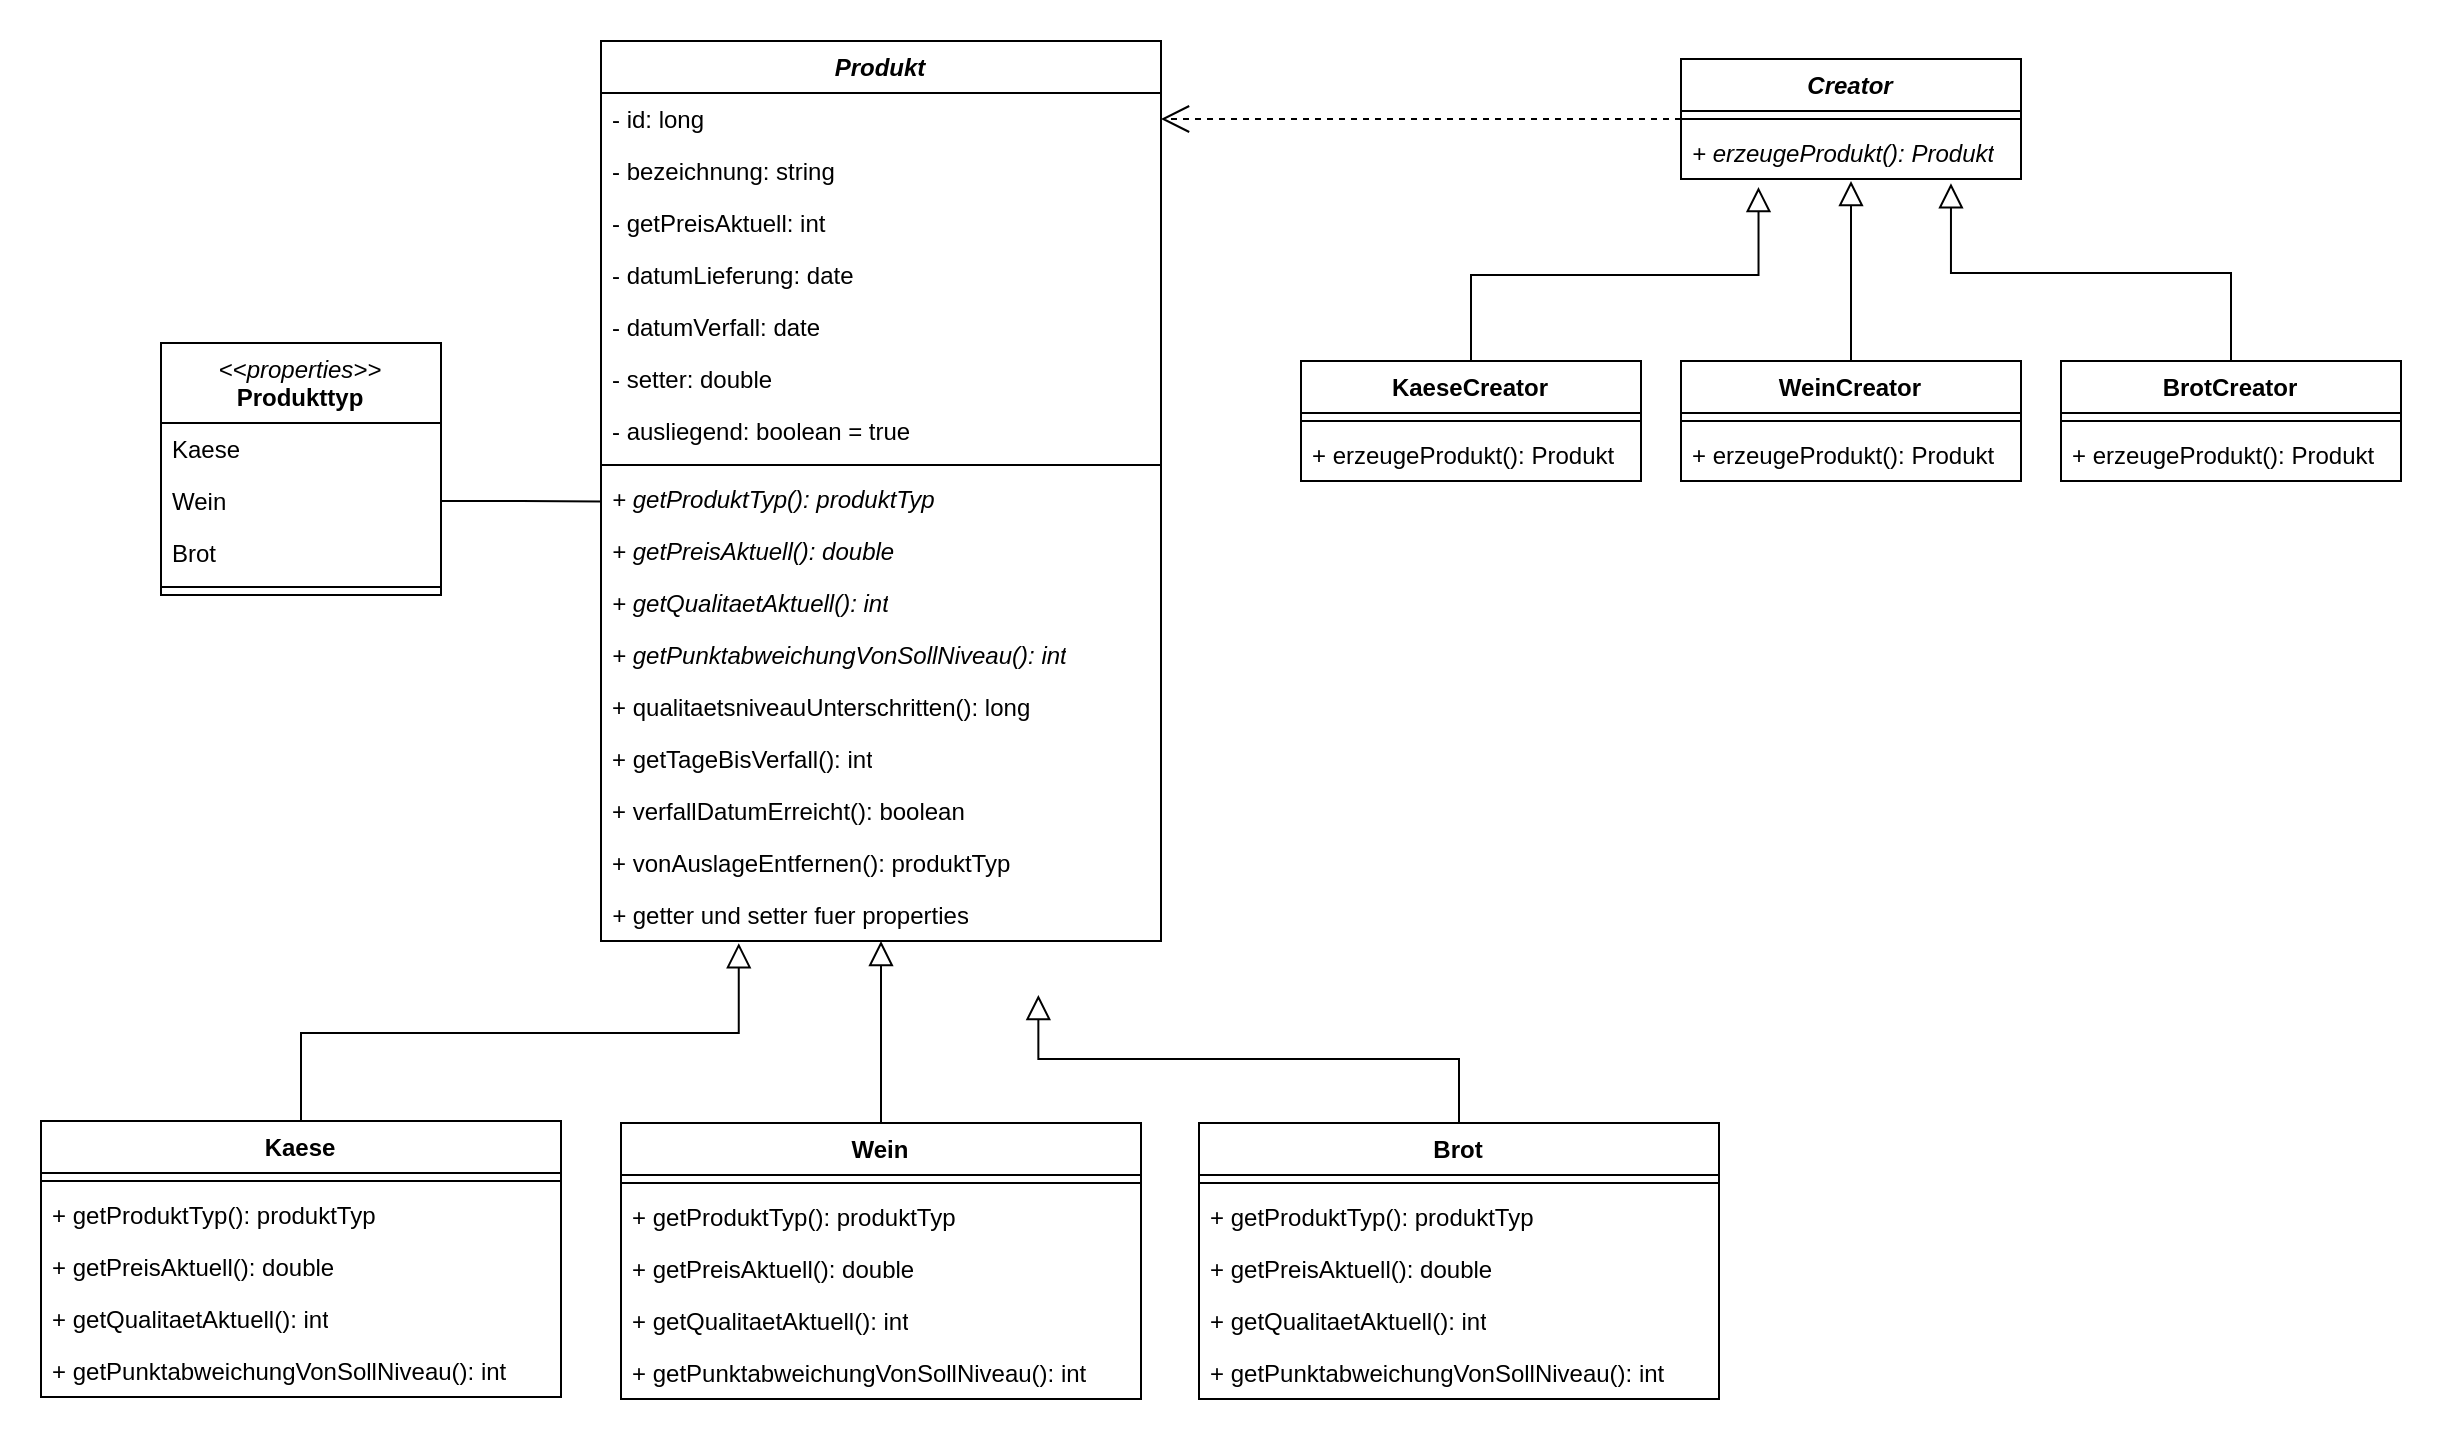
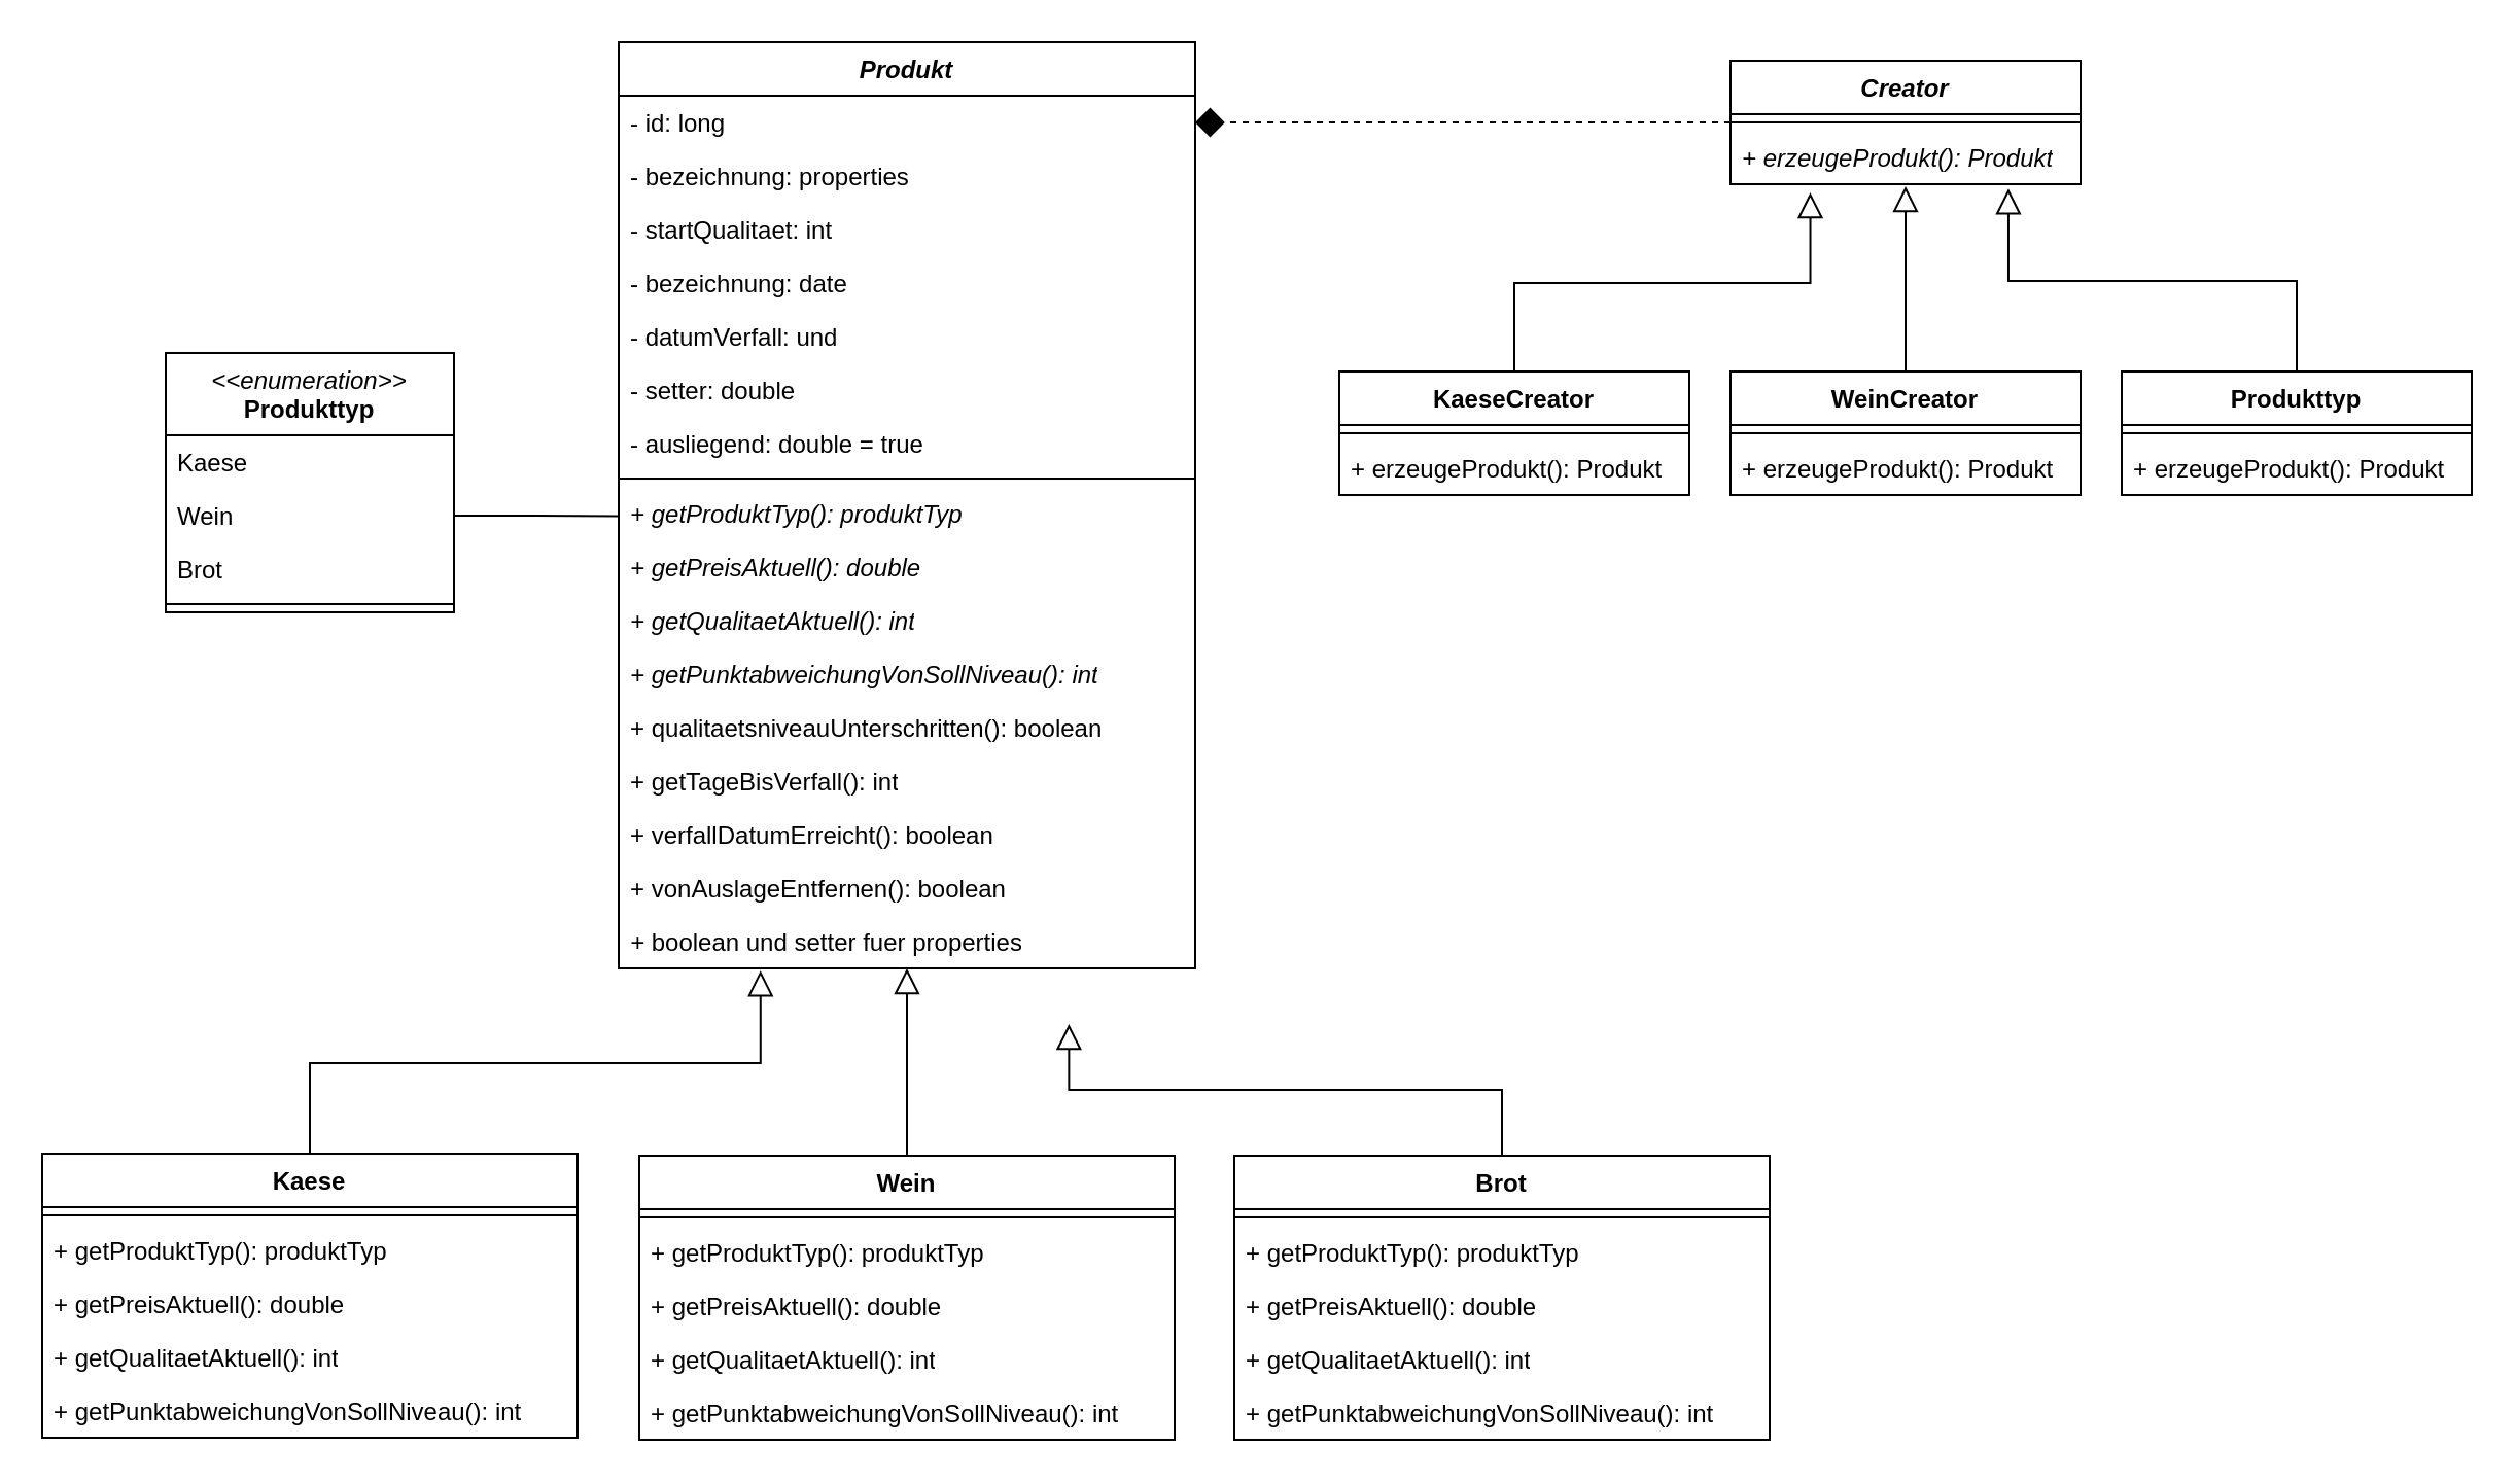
- <mxCell id="31" value="" style="endArrow=open;endSize=12;dashed=1;html=1;rounded=0;exitX=0;exitY=0.5;exitDx=0;exitDy=0;entryX=1;entryY=0.5;entryDx=0;entryDy=0;" parent="1" source="28" target="5" edge="1"><mxGeometry width="160" relative="1" as="geometry"><mxPoint x="850" y="45" as="sourcePoint" /><mxPoint x="570" y="-85" as="targetPoint" /></mxGeometry></mxCell>
+ <mxCell id="31" value="" style="endArrow=diamond;endSize=12;dashed=1;html=1;rounded=0;exitX=0;exitY=0.5;exitDx=0;exitDy=0;entryX=1;entryY=0.5;entryDx=0;entryDy=0;" parent="1" source="28" target="5" edge="1"><mxGeometry width="160" relative="1" as="geometry"><mxPoint x="850" y="45" as="sourcePoint" /><mxPoint x="570" y="-85" as="targetPoint" /></mxGeometry></mxCell>
- <mxCell id="6" value="- bezeichnung: string" style="text;strokeColor=none;fillColor=none;align=left;verticalAlign=top;spacingLeft=4;spacingRight=4;overflow=hidden;rotatable=0;points=[[0,0.5],[1,0.5]];portConstraint=eastwest;whiteSpace=wrap;html=1;" parent="4" vertex="1"><mxGeometry y="52" width="280" height="26" as="geometry" /></mxCell>
+ <mxCell id="6" value="- bezeichnung: properties" style="text;strokeColor=none;fillColor=none;align=left;verticalAlign=top;spacingLeft=4;spacingRight=4;overflow=hidden;rotatable=0;points=[[0,0.5],[1,0.5]];portConstraint=eastwest;whiteSpace=wrap;html=1;" parent="4" vertex="1"><mxGeometry y="52" width="280" height="26" as="geometry" /></mxCell>
- <mxCell id="7" value="- getPreisAktuell: int" style="text;strokeColor=none;fillColor=none;align=left;verticalAlign=top;spacingLeft=4;spacingRight=4;overflow=hidden;rotatable=0;points=[[0,0.5],[1,0.5]];portConstraint=eastwest;whiteSpace=wrap;html=1;" parent="4" vertex="1"><mxGeometry y="78" width="280" height="26" as="geometry" /></mxCell>
+ <mxCell id="7" value="- startQualitaet: int" style="text;strokeColor=none;fillColor=none;align=left;verticalAlign=top;spacingLeft=4;spacingRight=4;overflow=hidden;rotatable=0;points=[[0,0.5],[1,0.5]];portConstraint=eastwest;whiteSpace=wrap;html=1;" parent="4" vertex="1"><mxGeometry y="78" width="280" height="26" as="geometry" /></mxCell>
- <mxCell id="8" value="- datumLieferung: date" style="text;strokeColor=none;fillColor=none;align=left;verticalAlign=top;spacingLeft=4;spacingRight=4;overflow=hidden;rotatable=0;points=[[0,0.5],[1,0.5]];portConstraint=eastwest;whiteSpace=wrap;html=1;" parent="4" vertex="1"><mxGeometry y="104" width="280" height="26" as="geometry" /></mxCell>
+ <mxCell id="8" value="- bezeichnung: date" style="text;strokeColor=none;fillColor=none;align=left;verticalAlign=top;spacingLeft=4;spacingRight=4;overflow=hidden;rotatable=0;points=[[0,0.5],[1,0.5]];portConstraint=eastwest;whiteSpace=wrap;html=1;" parent="4" vertex="1"><mxGeometry y="104" width="280" height="26" as="geometry" /></mxCell>
- <mxCell id="9" value="- datumVerfall: date" style="text;strokeColor=none;fillColor=none;align=left;verticalAlign=top;spacingLeft=4;spacingRight=4;overflow=hidden;rotatable=0;points=[[0,0.5],[1,0.5]];portConstraint=eastwest;whiteSpace=wrap;html=1;" parent="4" vertex="1"><mxGeometry y="130" width="280" height="26" as="geometry" /></mxCell>
+ <mxCell id="9" value="- datumVerfall: und" style="text;strokeColor=none;fillColor=none;align=left;verticalAlign=top;spacingLeft=4;spacingRight=4;overflow=hidden;rotatable=0;points=[[0,0.5],[1,0.5]];portConstraint=eastwest;whiteSpace=wrap;html=1;" parent="4" vertex="1"><mxGeometry y="130" width="280" height="26" as="geometry" /></mxCell>
- <mxCell id="45" value="&lt;i style=&quot;border-color: var(--border-color); font-weight: normal;&quot;&gt;&amp;lt;&amp;lt;properties&amp;gt;&amp;gt;&lt;br style=&quot;border-color: var(--border-color);&quot;&gt;&lt;/i&gt;Produkttyp" style="swimlane;fontStyle=1;align=center;verticalAlign=top;childLayout=stackLayout;horizontal=1;startSize=40;horizontalStack=0;resizeParent=1;resizeParentMax=0;resizeLast=0;collapsible=1;marginBottom=0;whiteSpace=wrap;html=1;" parent="1" vertex="1"><mxGeometry x="80" y="171" width="140" height="126" as="geometry" /></mxCell>
+ <mxCell id="45" value="&lt;i style=&quot;border-color: var(--border-color); font-weight: normal;&quot;&gt;&amp;lt;&amp;lt;enumeration&amp;gt;&amp;gt;&lt;br style=&quot;border-color: var(--border-color);&quot;&gt;&lt;/i&gt;Produkttyp" style="swimlane;fontStyle=1;align=center;verticalAlign=top;childLayout=stackLayout;horizontal=1;startSize=40;horizontalStack=0;resizeParent=1;resizeParentMax=0;resizeLast=0;collapsible=1;marginBottom=0;whiteSpace=wrap;html=1;" parent="1" vertex="1"><mxGeometry x="80" y="171" width="140" height="126" as="geometry" /></mxCell>
- <mxCell id="38" value="BrotCreator" style="swimlane;fontStyle=1;align=center;verticalAlign=top;childLayout=stackLayout;horizontal=1;startSize=26;horizontalStack=0;resizeParent=1;resizeParentMax=0;resizeLast=0;collapsible=1;marginBottom=0;whiteSpace=wrap;html=1;" parent="1" vertex="1"><mxGeometry x="1030" y="180" width="170" height="60" as="geometry" /></mxCell>
+ <mxCell id="38" value="Produkttyp" style="swimlane;fontStyle=1;align=center;verticalAlign=top;childLayout=stackLayout;horizontal=1;startSize=26;horizontalStack=0;resizeParent=1;resizeParentMax=0;resizeLast=0;collapsible=1;marginBottom=0;whiteSpace=wrap;html=1;" parent="1" vertex="1"><mxGeometry x="1030" y="180" width="170" height="60" as="geometry" /></mxCell>
- <mxCell id="11" value="- ausliegend: boolean = true" style="text;strokeColor=none;fillColor=none;align=left;verticalAlign=top;spacingLeft=4;spacingRight=4;overflow=hidden;rotatable=0;points=[[0,0.5],[1,0.5]];portConstraint=eastwest;whiteSpace=wrap;html=1;" parent="4" vertex="1"><mxGeometry y="182" width="280" height="26" as="geometry" /></mxCell>
+ <mxCell id="11" value="- ausliegend: double = true" style="text;strokeColor=none;fillColor=none;align=left;verticalAlign=top;spacingLeft=4;spacingRight=4;overflow=hidden;rotatable=0;points=[[0,0.5],[1,0.5]];portConstraint=eastwest;whiteSpace=wrap;html=1;" parent="4" vertex="1"><mxGeometry y="182" width="280" height="26" as="geometry" /></mxCell>
- <mxCell id="17" value="&lt;span style=&quot;font-style: normal;&quot;&gt;+ qualitaetsniveauUnterschritten(): long&lt;/span&gt;" style="text;strokeColor=none;fillColor=none;align=left;verticalAlign=top;spacingLeft=4;spacingRight=4;overflow=hidden;rotatable=0;points=[[0,0.5],[1,0.5]];portConstraint=eastwest;whiteSpace=wrap;html=1;fontStyle=2" parent="4" vertex="1"><mxGeometry y="320" width="280" height="26" as="geometry" /></mxCell>
+ <mxCell id="17" value="&lt;span style=&quot;font-style: normal;&quot;&gt;+ qualitaetsniveauUnterschritten(): boolean&lt;/span&gt;" style="text;strokeColor=none;fillColor=none;align=left;verticalAlign=top;spacingLeft=4;spacingRight=4;overflow=hidden;rotatable=0;points=[[0,0.5],[1,0.5]];portConstraint=eastwest;whiteSpace=wrap;html=1;fontStyle=2" parent="4" vertex="1"><mxGeometry y="320" width="280" height="26" as="geometry" /></mxCell>
- <mxCell id="20" value="+ vonAuslageEntfernen(): produktTyp" style="text;strokeColor=none;fillColor=none;align=left;verticalAlign=top;spacingLeft=4;spacingRight=4;overflow=hidden;rotatable=0;points=[[0,0.5],[1,0.5]];portConstraint=eastwest;whiteSpace=wrap;html=1;fontStyle=0" parent="4" vertex="1"><mxGeometry y="398" width="280" height="26" as="geometry" /></mxCell>
+ <mxCell id="20" value="+ vonAuslageEntfernen(): boolean" style="text;strokeColor=none;fillColor=none;align=left;verticalAlign=top;spacingLeft=4;spacingRight=4;overflow=hidden;rotatable=0;points=[[0,0.5],[1,0.5]];portConstraint=eastwest;whiteSpace=wrap;html=1;fontStyle=0" parent="4" vertex="1"><mxGeometry y="398" width="280" height="26" as="geometry" /></mxCell>
- <mxCell id="21" value="+ &lt;span style=&quot;font-style: normal;&quot;&gt;getter und setter fuer properties&lt;/span&gt;" style="text;strokeColor=none;fillColor=none;align=left;verticalAlign=top;spacingLeft=4;spacingRight=4;overflow=hidden;rotatable=0;points=[[0,0.5],[1,0.5]];portConstraint=eastwest;whiteSpace=wrap;html=1;fontStyle=2" parent="4" vertex="1"><mxGeometry y="424" width="280" height="26" as="geometry" /></mxCell>
+ <mxCell id="21" value="+ &lt;span style=&quot;font-style: normal;&quot;&gt;boolean und setter fuer properties&lt;/span&gt;" style="text;strokeColor=none;fillColor=none;align=left;verticalAlign=top;spacingLeft=4;spacingRight=4;overflow=hidden;rotatable=0;points=[[0,0.5],[1,0.5]];portConstraint=eastwest;whiteSpace=wrap;html=1;fontStyle=2" parent="4" vertex="1"><mxGeometry y="424" width="280" height="26" as="geometry" /></mxCell>
